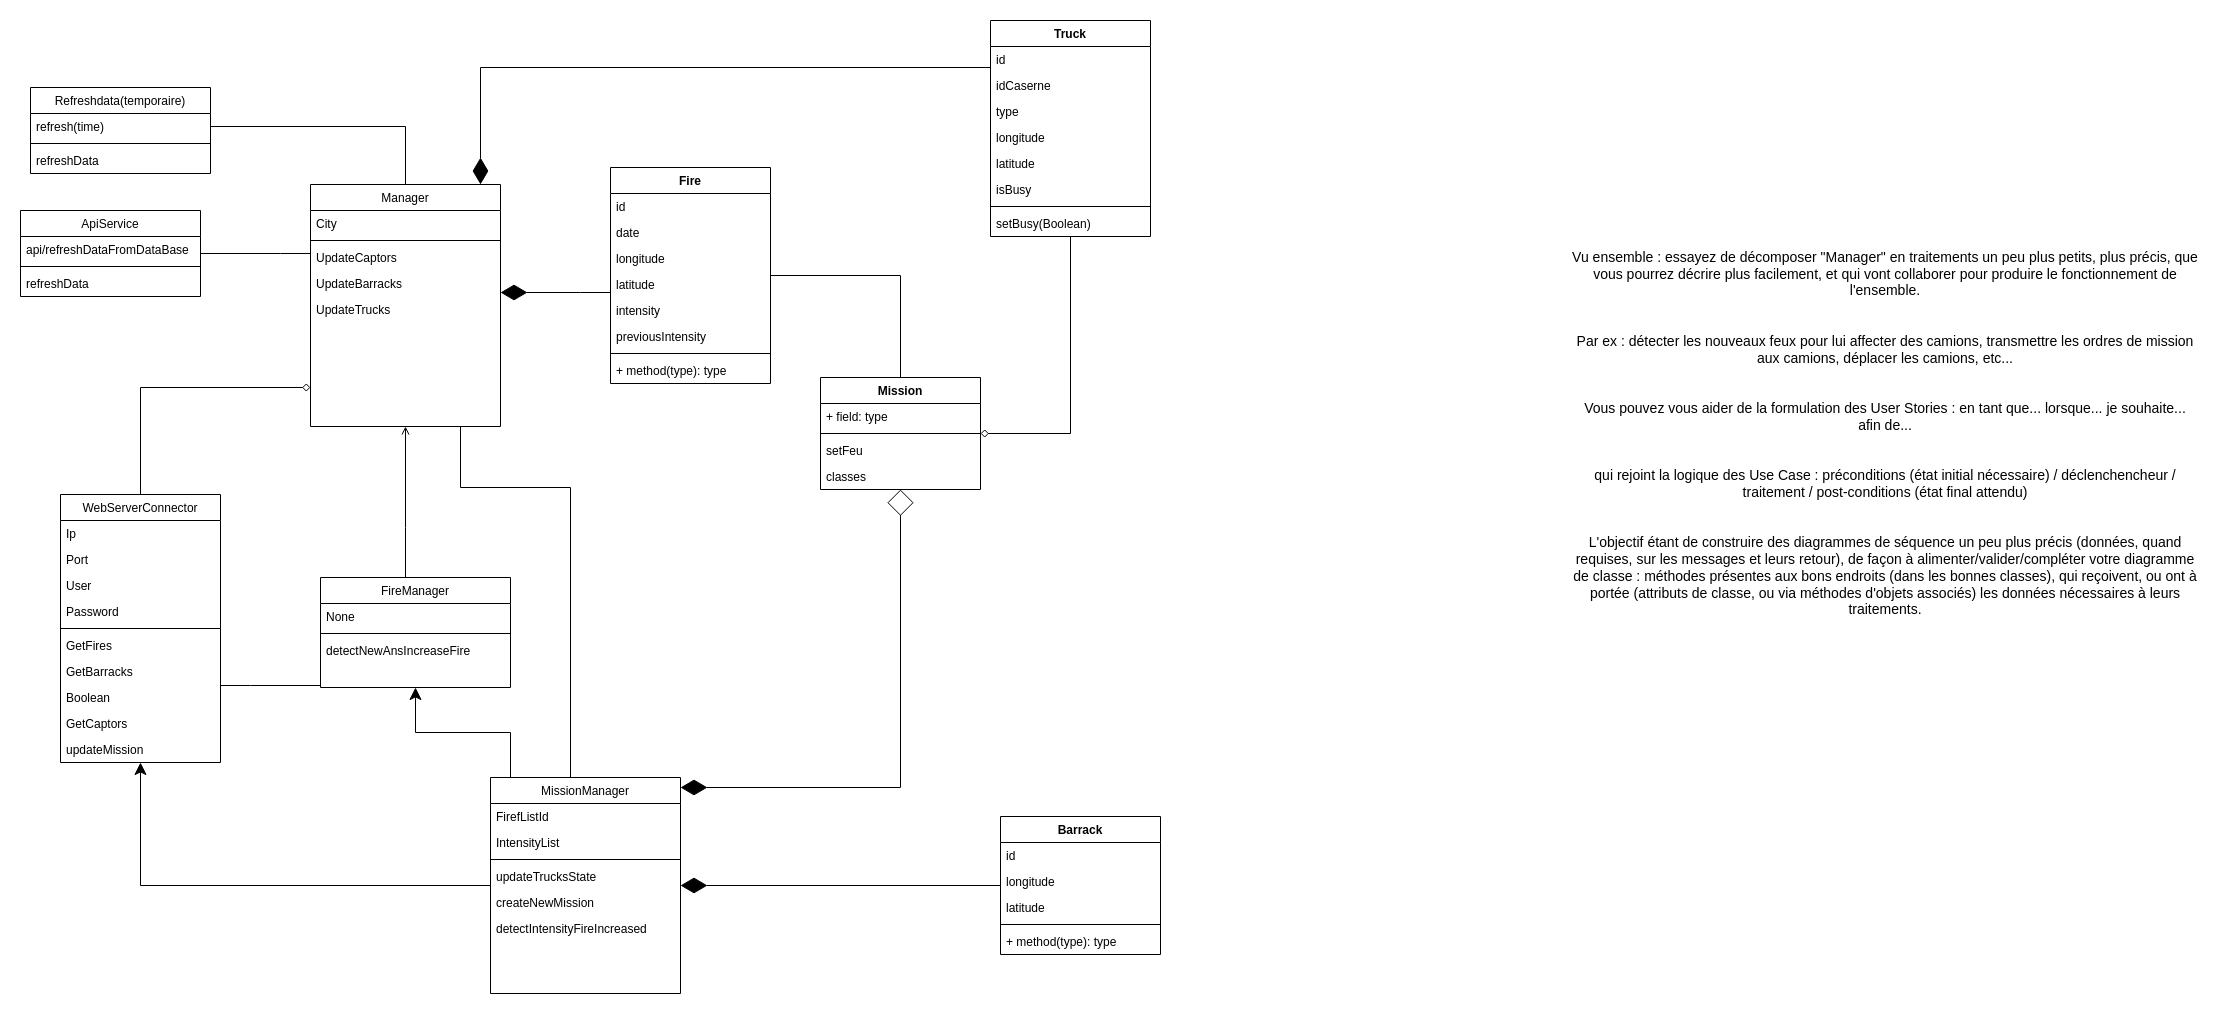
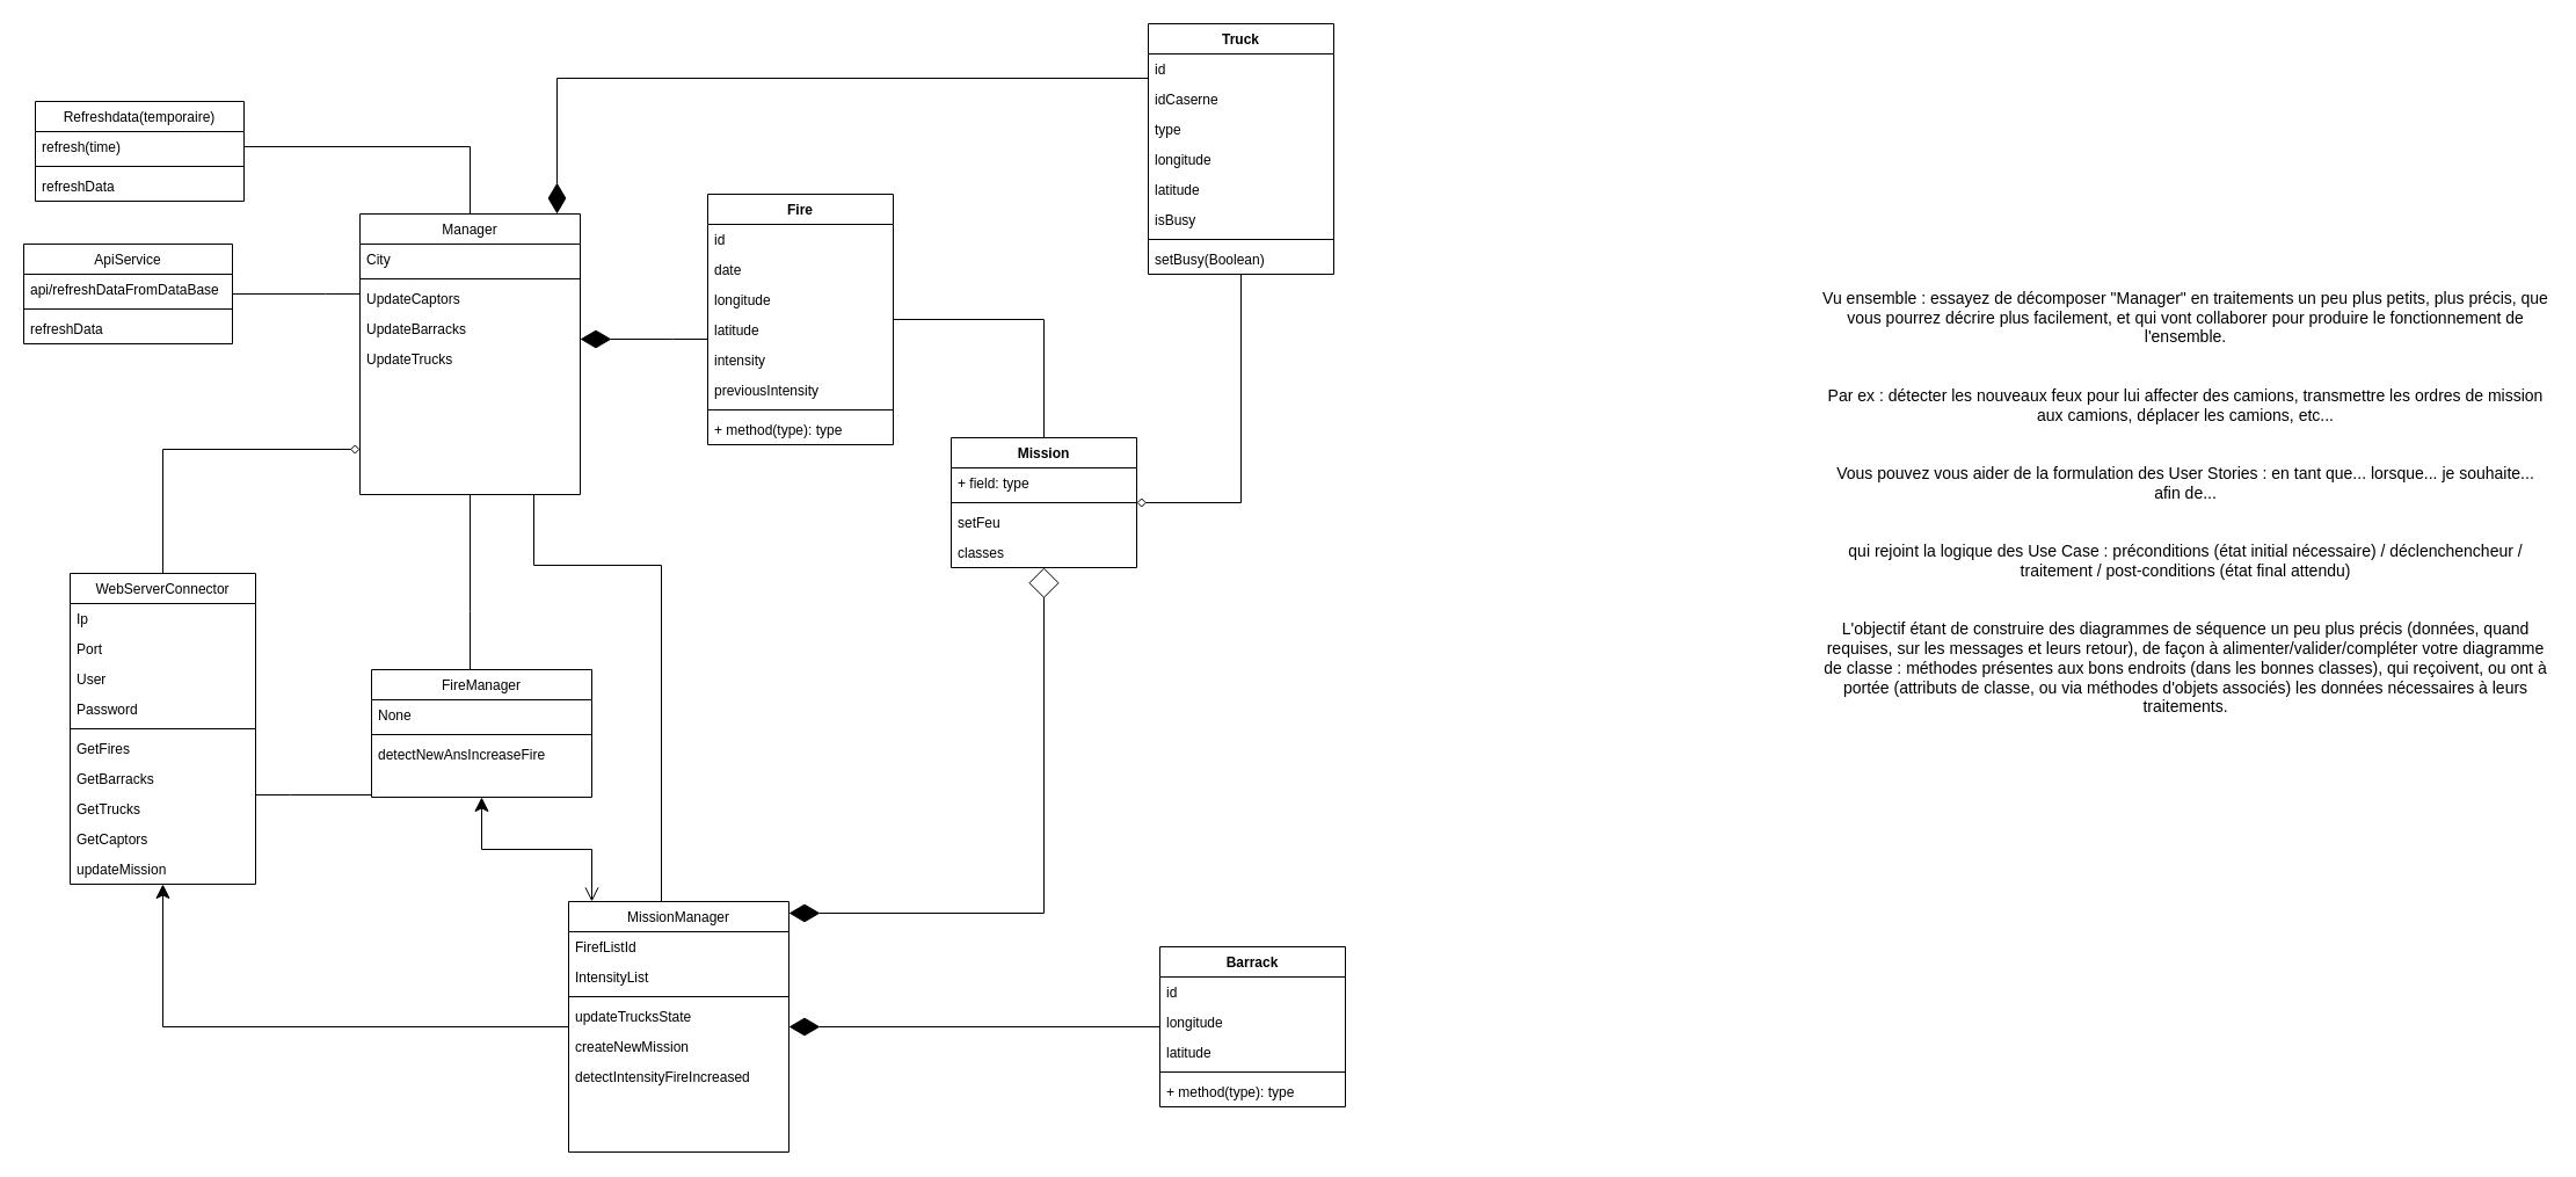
- <mxCell id="73" style="edgeStyle=orthogonalEdgeStyle;rounded=0;orthogonalLoop=1;jettySize=auto;html=1;shadow=0;startArrow=none;startFill=0;endArrow=open;endFill=0;" parent="1" source="75" target="19" edge="1"><mxGeometry relative="1" as="geometry"><Array as="points"><mxPoint x="405" y="527" /><mxPoint x="405" y="527" /></Array></mxGeometry></mxCell>
+ <mxCell id="73" style="edgeStyle=orthogonalEdgeStyle;rounded=0;orthogonalLoop=1;jettySize=auto;html=1;shadow=0;startArrow=none;startFill=0;endArrow=none;endFill=0;" parent="1" source="75" target="19" edge="1"><mxGeometry relative="1" as="geometry"><Array as="points"><mxPoint x="405" y="527" /><mxPoint x="405" y="527" /></Array></mxGeometry></mxCell>
- <mxCell id="11" value="Boolean" style="text;align=left;verticalAlign=top;spacingLeft=4;spacingRight=4;overflow=hidden;rotatable=0;points=[[0,0.5],[1,0.5]];portConstraint=eastwest;" parent="3" vertex="1"><mxGeometry y="190" width="160" height="26" as="geometry" /></mxCell>
+ <mxCell id="11" value="GetTrucks" style="text;align=left;verticalAlign=top;spacingLeft=4;spacingRight=4;overflow=hidden;rotatable=0;points=[[0,0.5],[1,0.5]];portConstraint=eastwest;" parent="3" vertex="1"><mxGeometry y="190" width="160" height="26" as="geometry" /></mxCell>
- <mxCell id="74" style="edgeStyle=orthogonalEdgeStyle;rounded=0;orthogonalLoop=1;jettySize=auto;html=1;shadow=0;startArrow=classic;startFill=1;startSize=10;endArrow=none;endFill=0;endSize=10;" parent="1" source="75" target="65" edge="1"><mxGeometry relative="1" as="geometry"><Array as="points"><mxPoint x="415" y="732" /><mxPoint x="510" y="732" /></Array></mxGeometry></mxCell>
+ <mxCell id="74" style="edgeStyle=orthogonalEdgeStyle;rounded=0;orthogonalLoop=1;jettySize=auto;html=1;shadow=0;startArrow=classic;startFill=1;startSize=10;endArrow=open;endFill=0;endSize=10;" parent="1" source="75" target="65" edge="1"><mxGeometry relative="1" as="geometry"><Array as="points"><mxPoint x="415" y="732" /><mxPoint x="510" y="732" /></Array></mxGeometry></mxCell>
